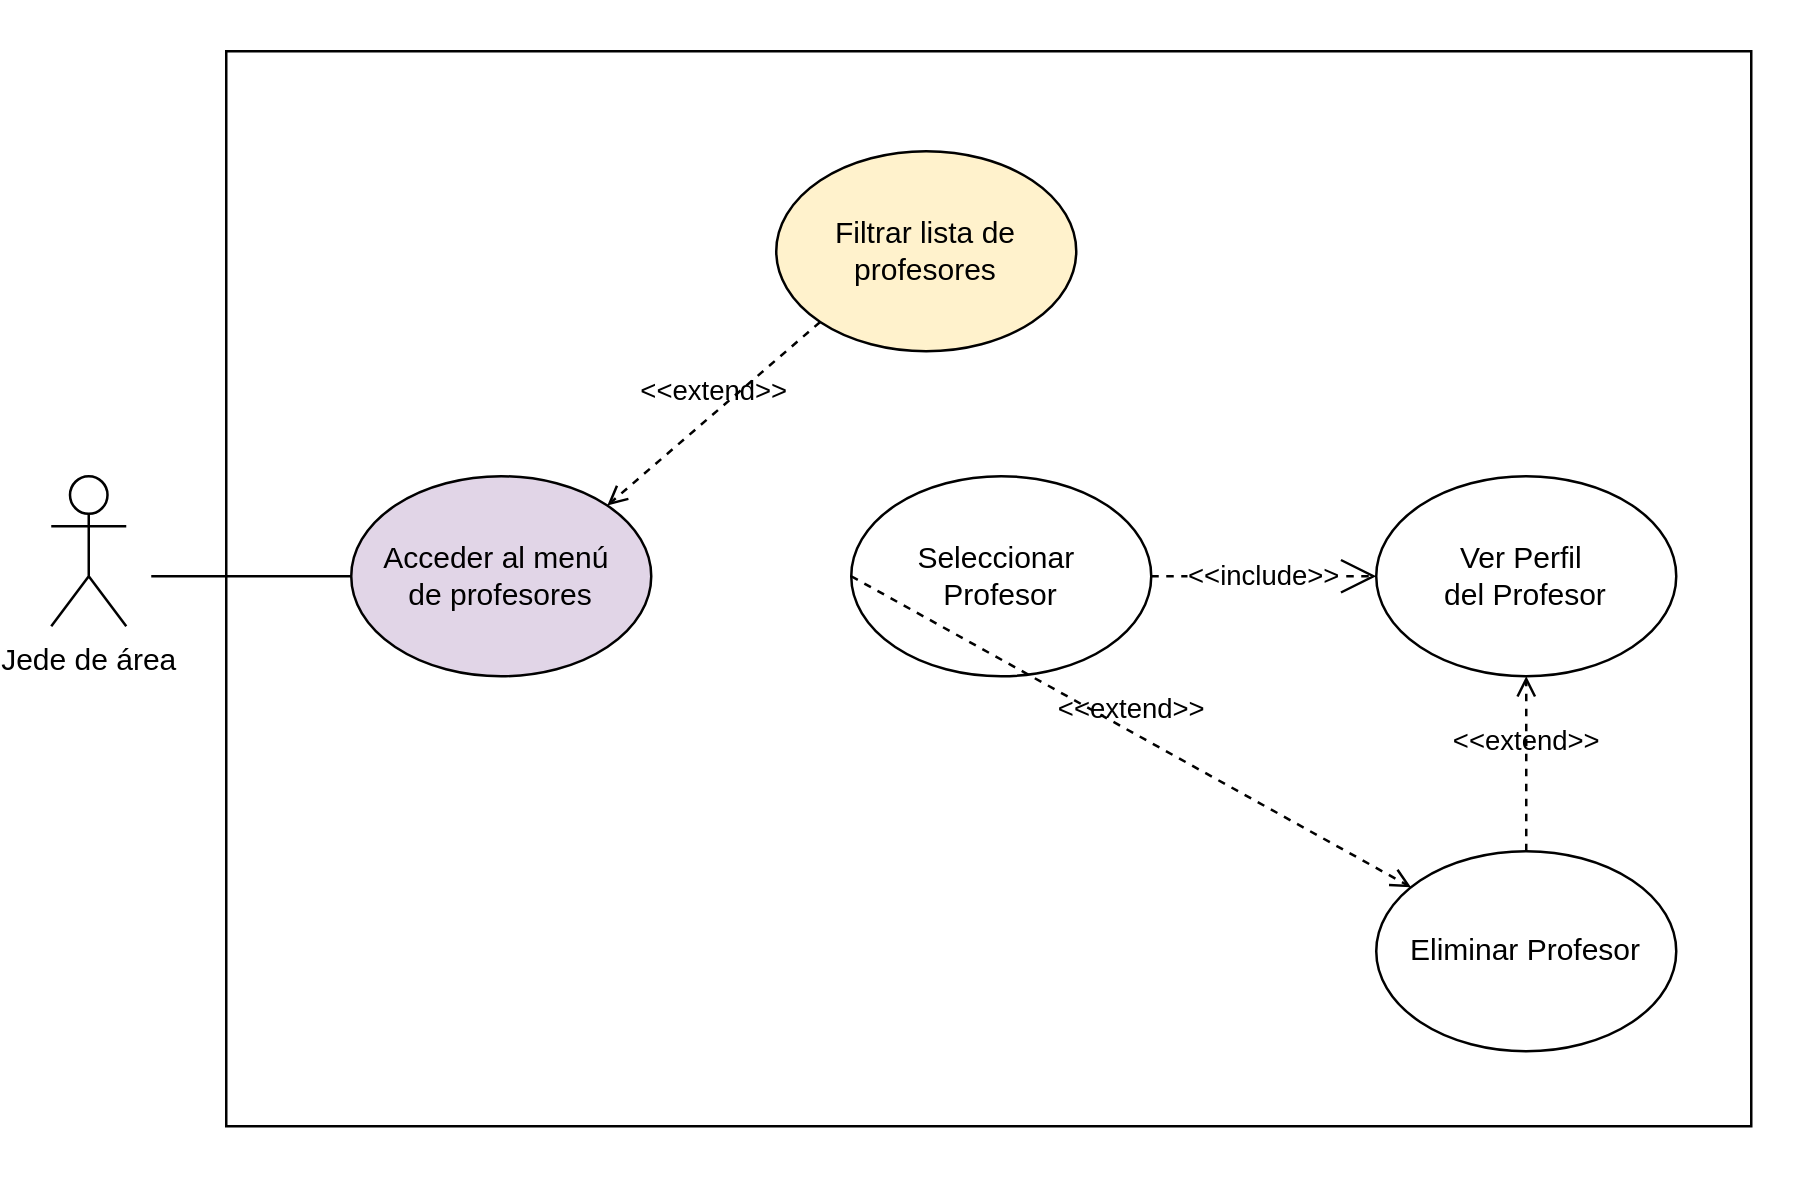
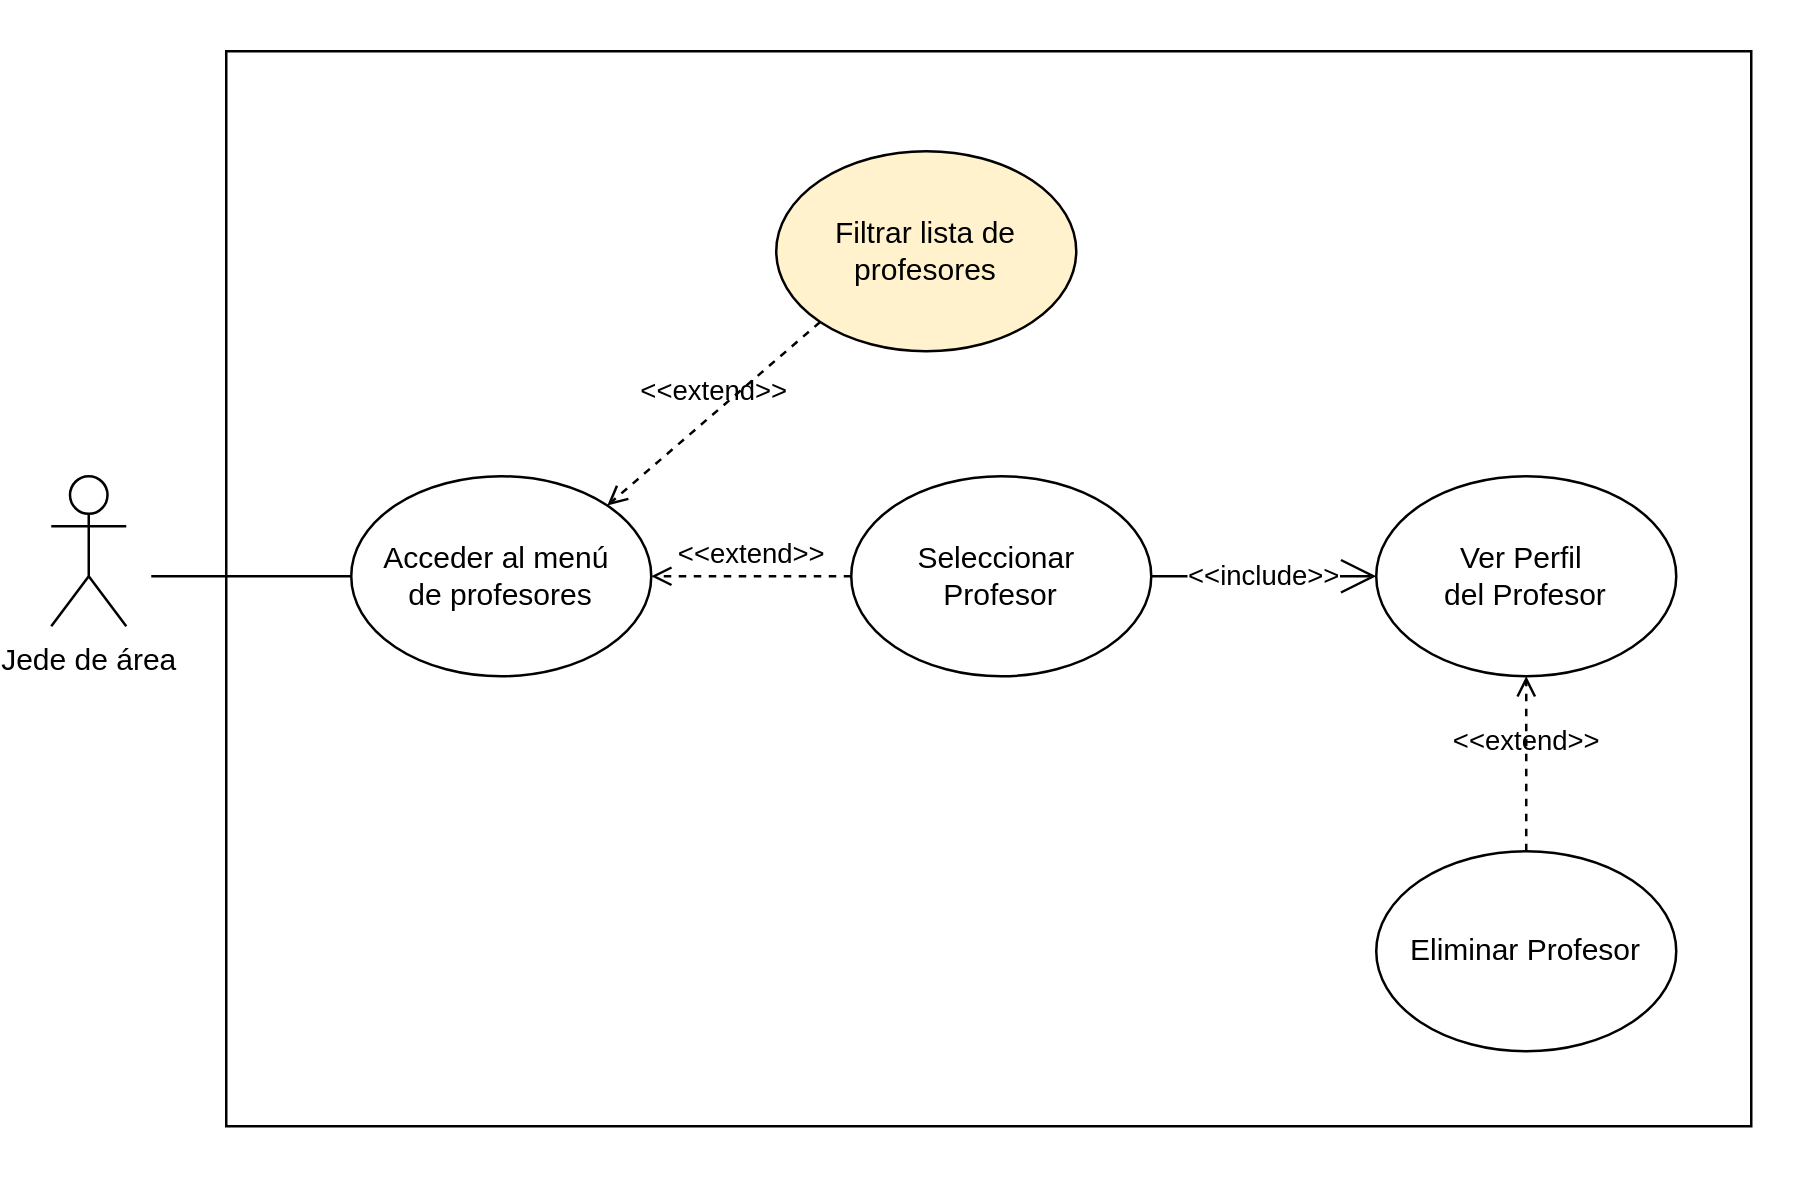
- <mxCell id="5" value="Acceder al menú&amp;nbsp;&lt;div&gt;de profesores&lt;/div&gt;" style="ellipse;whiteSpace=wrap;html=1;fillColor=#e1d5e7;" parent="1" vertex="1"><mxGeometry x="140" y="190" width="120" height="80" as="geometry" /></mxCell>
+ <mxCell id="5" value="Acceder al menú&amp;nbsp;&lt;div&gt;de profesores&lt;/div&gt;" style="ellipse;whiteSpace=wrap;html=1;" parent="1" vertex="1"><mxGeometry x="140" y="190" width="120" height="80" as="geometry" /></mxCell>
- <mxCell id="13" value="&amp;lt;&amp;lt;include&amp;gt;&amp;gt;" style="endArrow=open;endSize=12;dashed=1;html=1;rounded=0;exitX=1;exitY=0.5;exitDx=0;exitDy=0;entryX=0;entryY=0.5;entryDx=0;entryDy=0;" parent="1" source="4" target="6" edge="1"><mxGeometry width="160" relative="1" as="geometry"><mxPoint x="211" y="25" as="sourcePoint" /><mxPoint x="360" y="5" as="targetPoint" /></mxGeometry></mxCell>
+ <mxCell id="13" value="&amp;lt;&amp;lt;include&amp;gt;&amp;gt;" style="endArrow=open;endSize=12;dashed=0;html=1;rounded=0;exitX=1;exitY=0.5;exitDx=0;exitDy=0;entryX=0;entryY=0.5;entryDx=0;entryDy=0;" parent="1" source="4" target="6" edge="1"><mxGeometry width="160" relative="1" as="geometry"><mxPoint x="211" y="25" as="sourcePoint" /><mxPoint x="360" y="5" as="targetPoint" /></mxGeometry></mxCell>
- <mxCell id="10" value="&amp;lt;&amp;lt;extend&amp;gt;&amp;gt;" style="html=1;verticalAlign=bottom;labelBackgroundColor=none;endArrow=open;endFill=0;dashed=1;rounded=0;exitX=0;exitY=0.5;exitDx=0;exitDy=0;" parent="1" source="4" target="7" edge="1"><mxGeometry width="160" relative="1" as="geometry"><mxPoint x="670" y="360" as="sourcePoint" /><mxPoint x="670" y="290" as="targetPoint" /></mxGeometry></mxCell>
+ <mxCell id="10" value="&amp;lt;&amp;lt;extend&amp;gt;&amp;gt;" style="html=1;verticalAlign=bottom;labelBackgroundColor=none;endArrow=open;endFill=0;dashed=1;rounded=0;exitX=0;exitY=0.5;exitDx=0;exitDy=0;entryX=1;entryY=0.5;entryDx=0;entryDy=0;" parent="1" source="4" target="5" edge="1"><mxGeometry width="160" relative="1" as="geometry"><mxPoint x="670" y="360" as="sourcePoint" /><mxPoint x="670" y="290" as="targetPoint" /></mxGeometry></mxCell>
